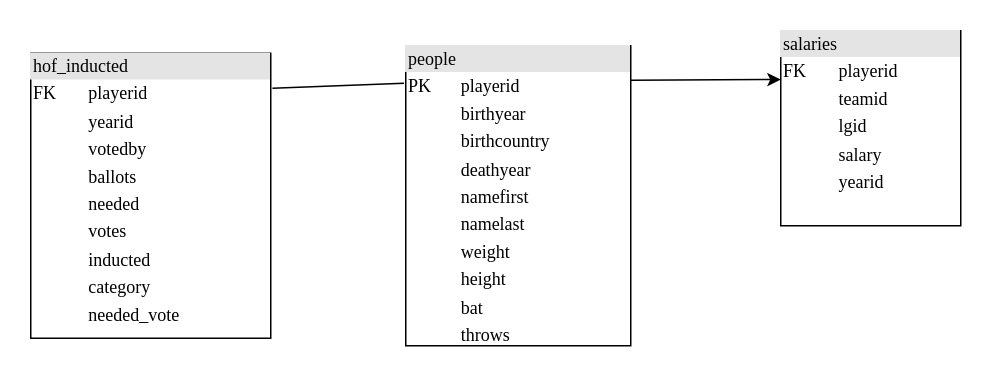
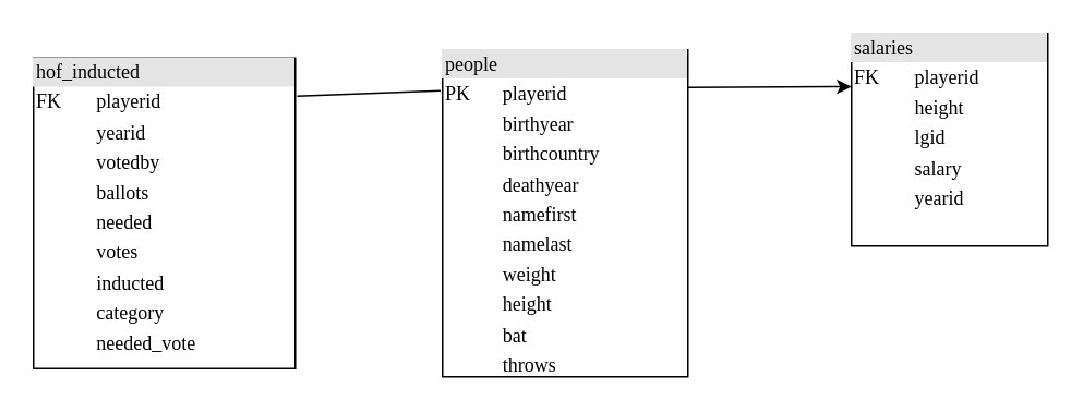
- <mxCell id="4" value="&lt;div style=&quot;box-sizing: border-box ; width: 100% ; background: #e4e4e4 ; padding: 2px&quot;&gt;salaries&lt;/div&gt;&lt;table style=&quot;width: 100% ; font-size: 1em&quot; cellpadding=&quot;2&quot; cellspacing=&quot;0&quot;&gt;&lt;tbody&gt;&lt;tr&gt;&lt;td&gt;FK&lt;/td&gt;&lt;td&gt;playerid&lt;br&gt;&lt;/td&gt;&lt;/tr&gt;&lt;tr&gt;&lt;td&gt;&lt;br&gt;&lt;/td&gt;&lt;td&gt;teamid&lt;/td&gt;&lt;/tr&gt;&lt;tr&gt;&lt;td&gt;&lt;/td&gt;&lt;td&gt;lgid&lt;/td&gt;&lt;/tr&gt;&lt;tr&gt;&lt;td&gt;&amp;nbsp;&lt;/td&gt;&lt;td&gt;salary&lt;/td&gt;&lt;/tr&gt;&lt;tr&gt;&lt;td&gt;&lt;/td&gt;&lt;td&gt;yearid&lt;/td&gt;&lt;/tr&gt;&lt;/tbody&gt;&lt;/table&gt;" style="verticalAlign=top;align=left;overflow=fill;html=1;rounded=0;shadow=0;comic=0;labelBackgroundColor=none;strokeWidth=1;fontFamily=Verdana;fontSize=12" parent="1" vertex="1"><mxGeometry x="520" y="20" width="120" height="130" as="geometry" /></mxCell>
+ <mxCell id="4" value="&lt;div style=&quot;box-sizing: border-box ; width: 100% ; background: #e4e4e4 ; padding: 2px&quot;&gt;salaries&lt;/div&gt;&lt;table style=&quot;width: 100% ; font-size: 1em&quot; cellpadding=&quot;2&quot; cellspacing=&quot;0&quot;&gt;&lt;tbody&gt;&lt;tr&gt;&lt;td&gt;FK&lt;/td&gt;&lt;td&gt;playerid&lt;br&gt;&lt;/td&gt;&lt;/tr&gt;&lt;tr&gt;&lt;td&gt;&lt;br&gt;&lt;/td&gt;&lt;td&gt;height&lt;/td&gt;&lt;/tr&gt;&lt;tr&gt;&lt;td&gt;&lt;/td&gt;&lt;td&gt;lgid&lt;/td&gt;&lt;/tr&gt;&lt;tr&gt;&lt;td&gt;&amp;nbsp;&lt;/td&gt;&lt;td&gt;salary&lt;/td&gt;&lt;/tr&gt;&lt;tr&gt;&lt;td&gt;&lt;/td&gt;&lt;td&gt;yearid&lt;/td&gt;&lt;/tr&gt;&lt;/tbody&gt;&lt;/table&gt;" style="verticalAlign=top;align=left;overflow=fill;html=1;rounded=0;shadow=0;comic=0;labelBackgroundColor=none;strokeWidth=1;fontFamily=Verdana;fontSize=12" parent="1" vertex="1"><mxGeometry x="520" y="20" width="120" height="130" as="geometry" /></mxCell>
